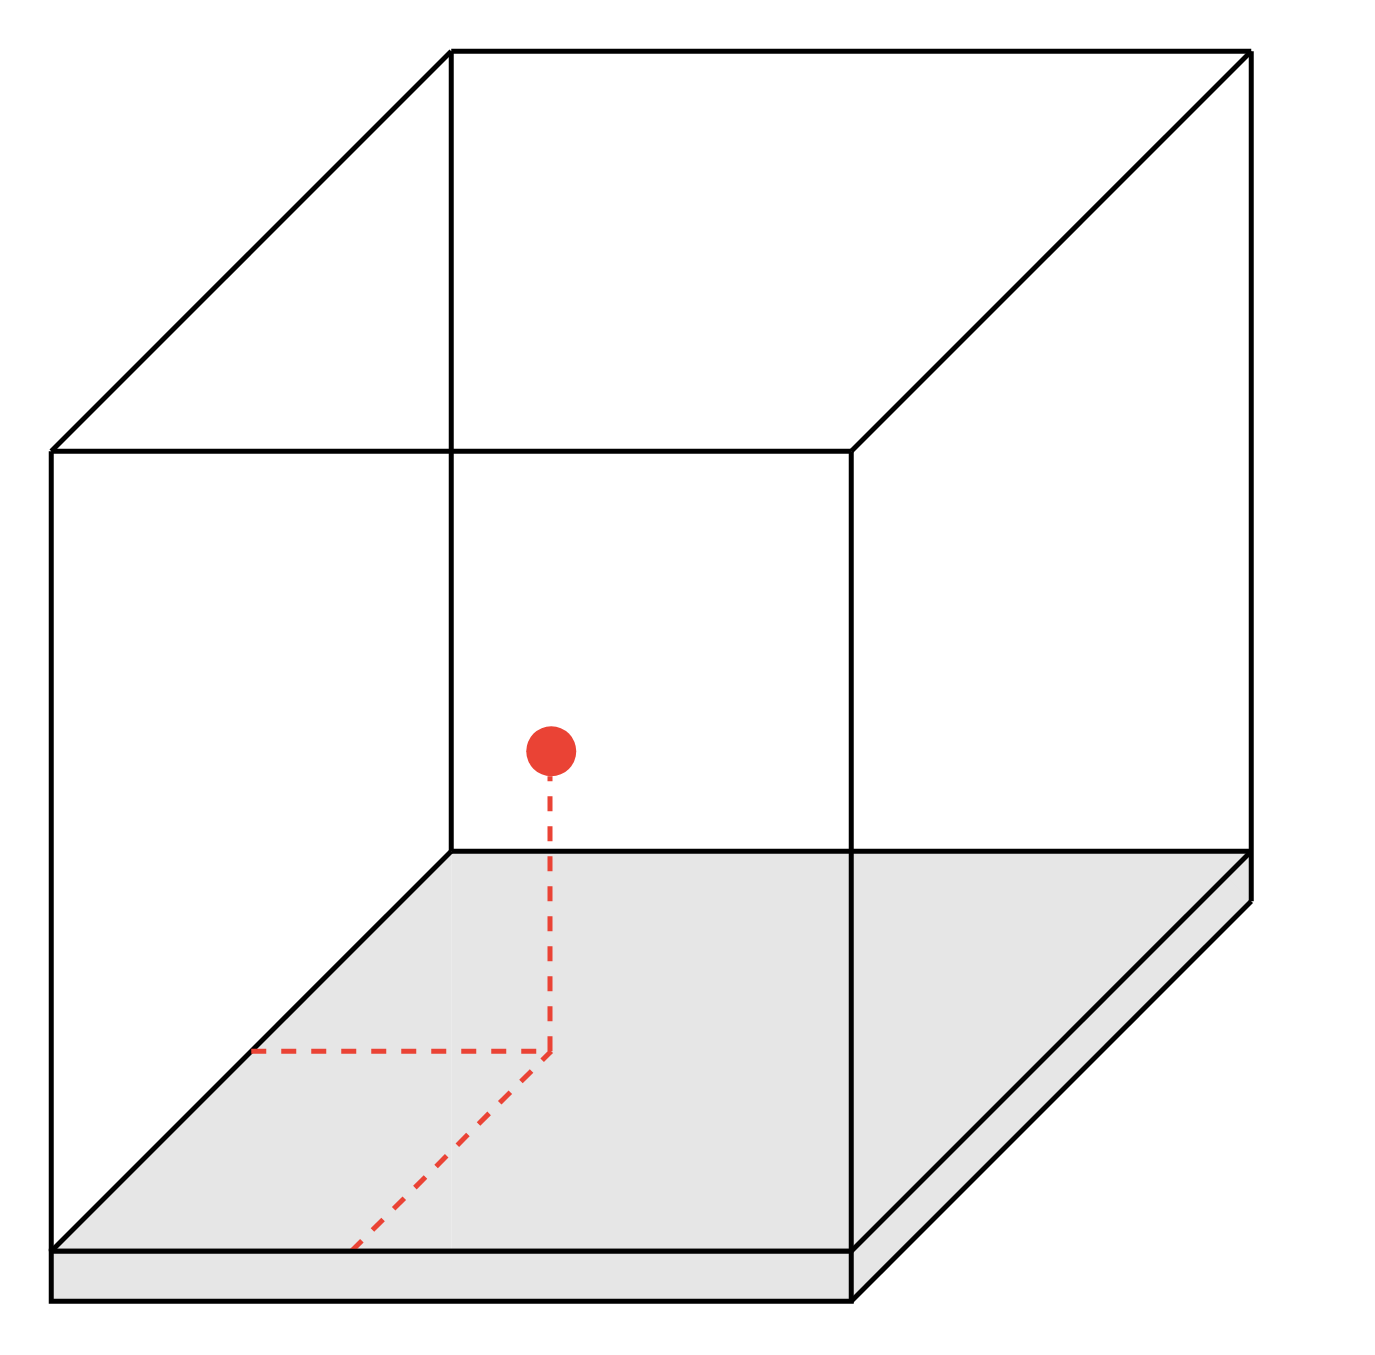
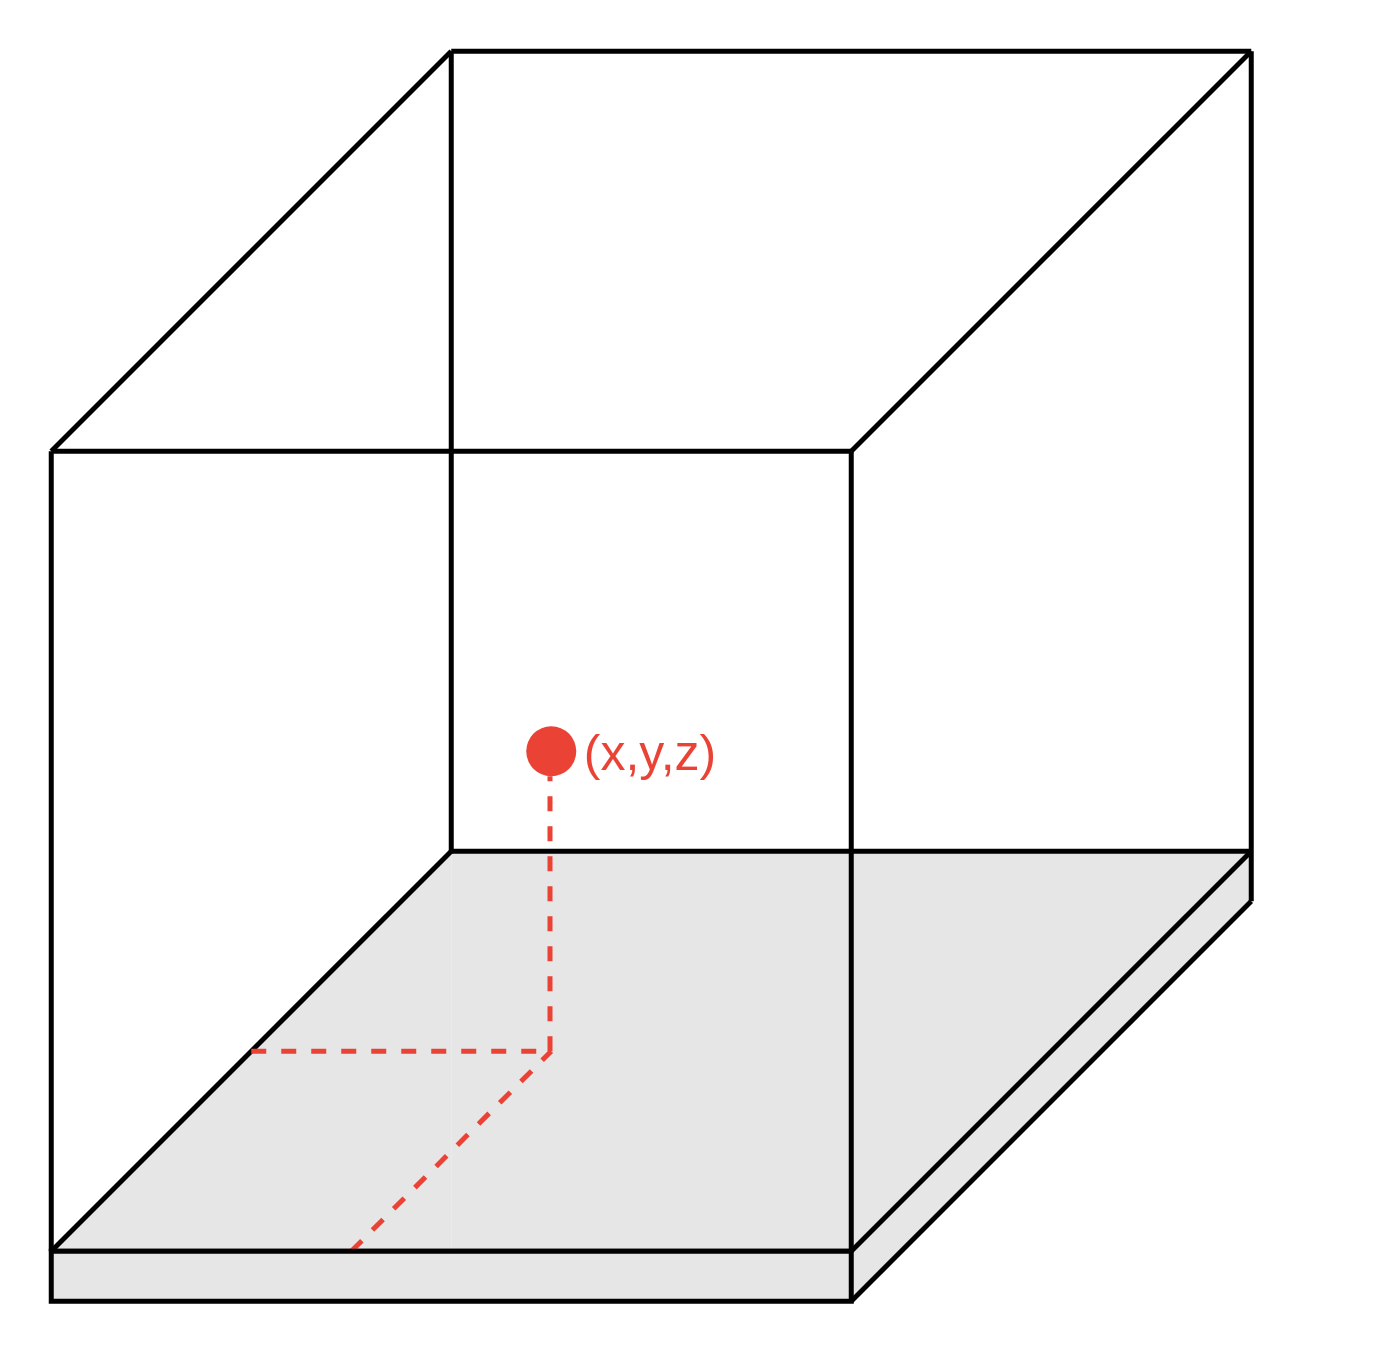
+ <mxCell id="24" value="&lt;font color=&quot;#ea4335&quot; style=&quot;font-size: 20px&quot;&gt;(x,y,z)&lt;/font&gt;" style="text;html=1;strokeColor=none;fillColor=none;align=center;verticalAlign=middle;whiteSpace=wrap;rounded=0;" vertex="1" parent="1"><mxGeometry x="240" y="290" width="40" height="20" as="geometry" /></mxCell>
